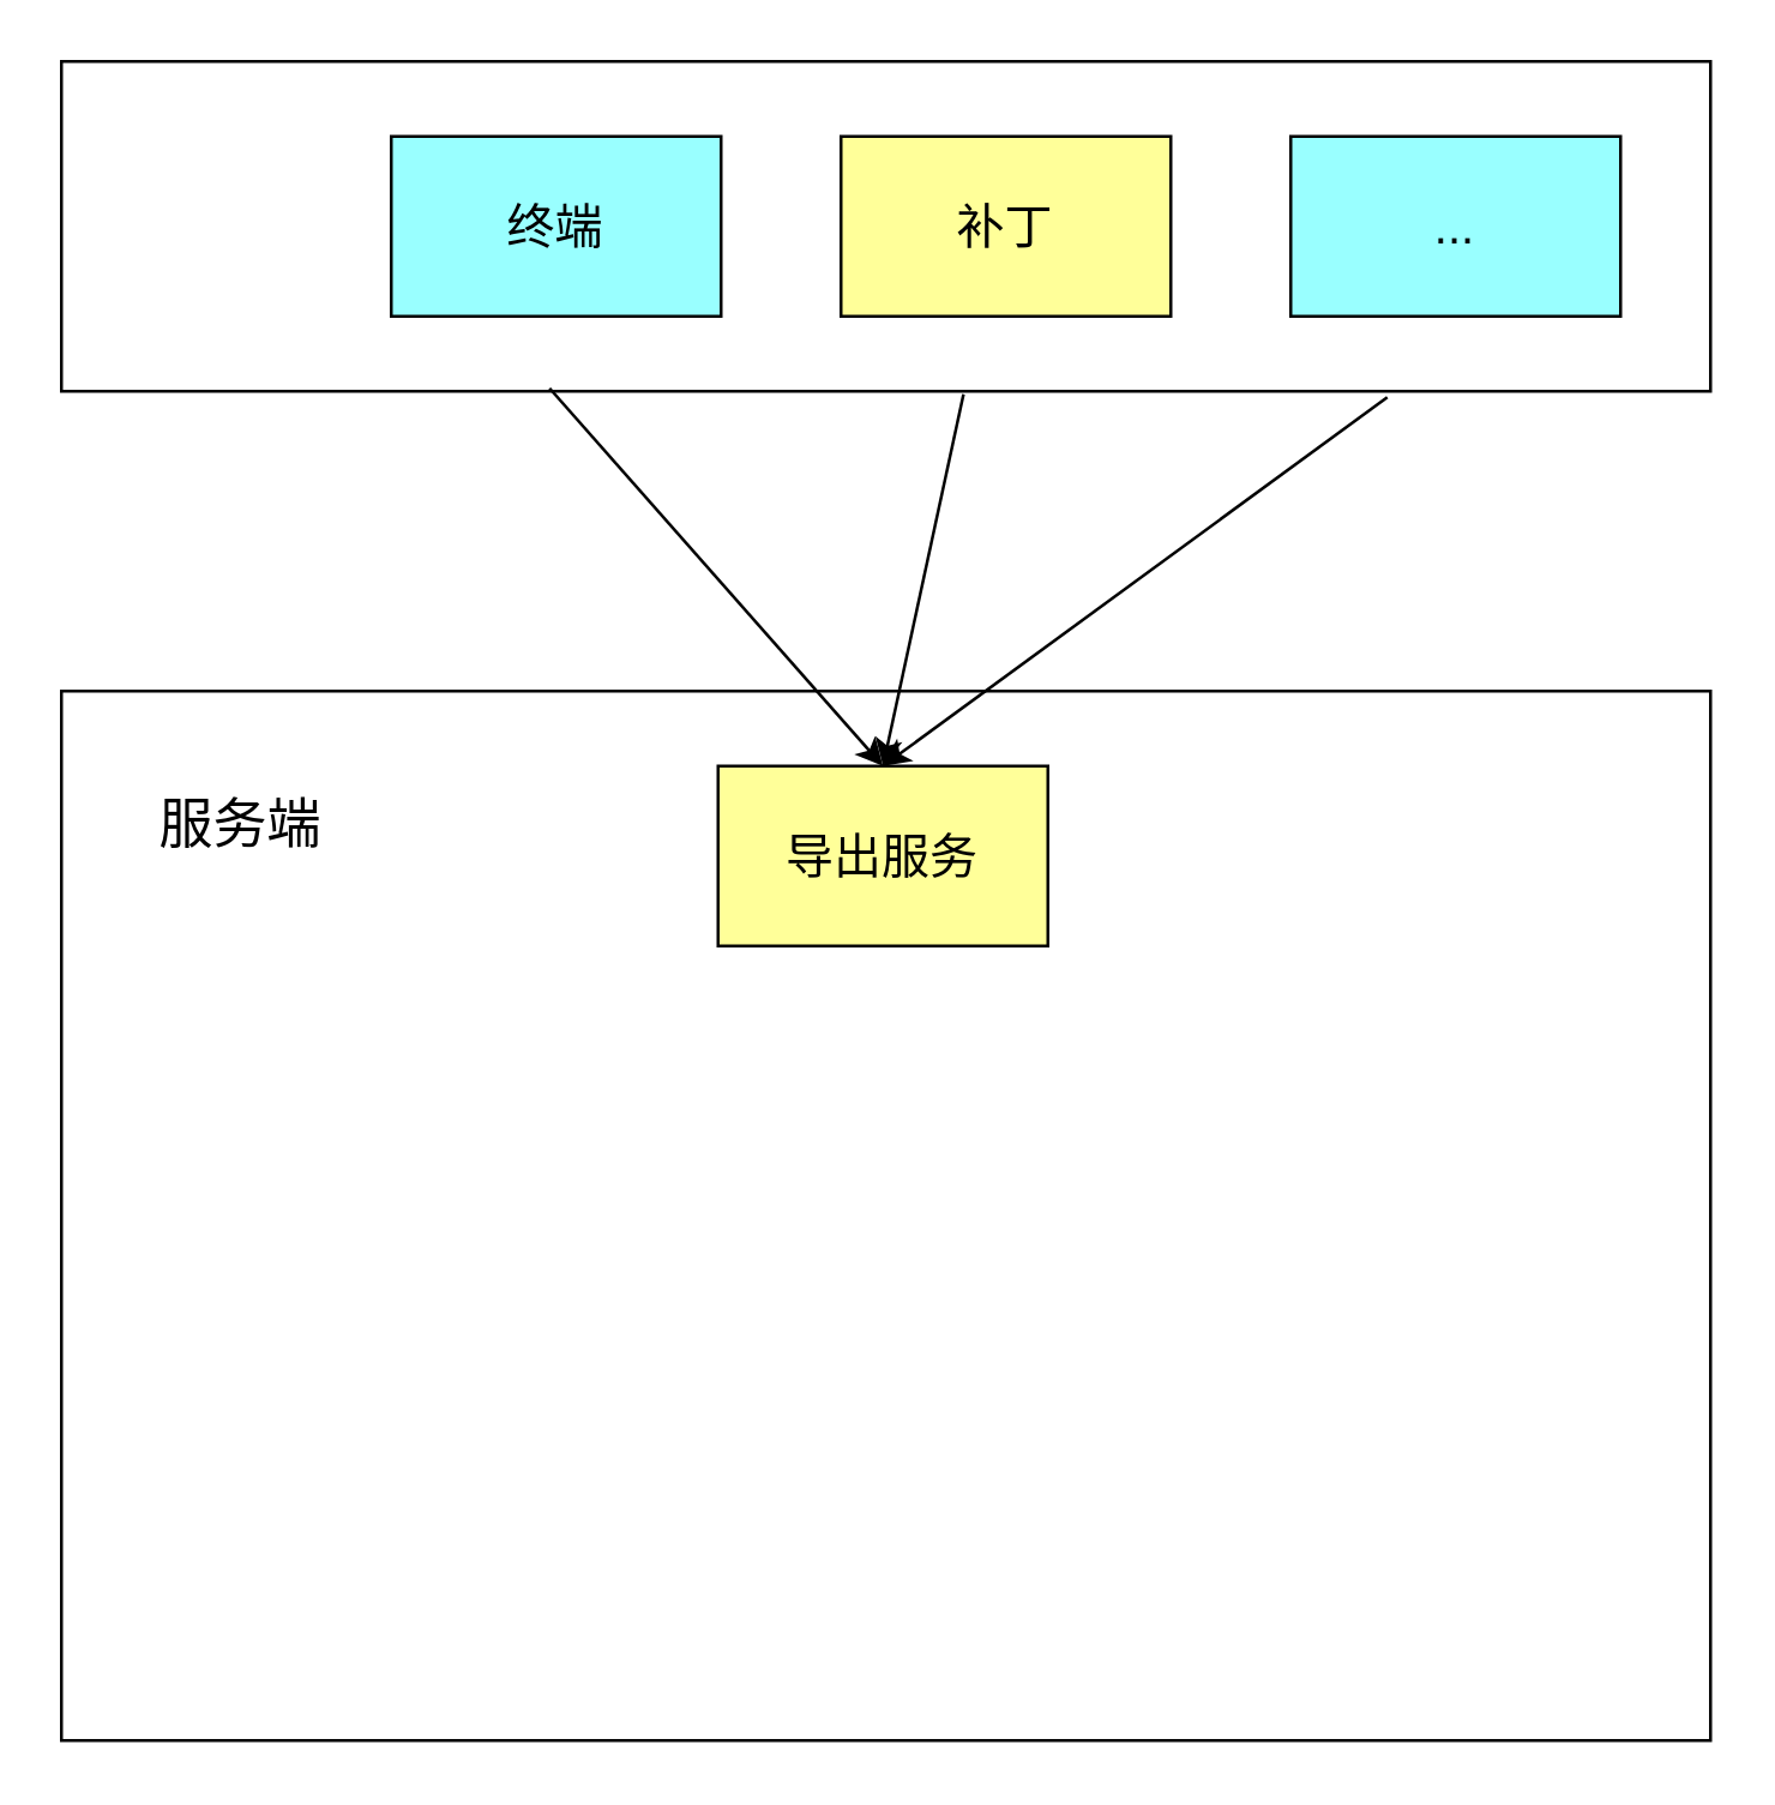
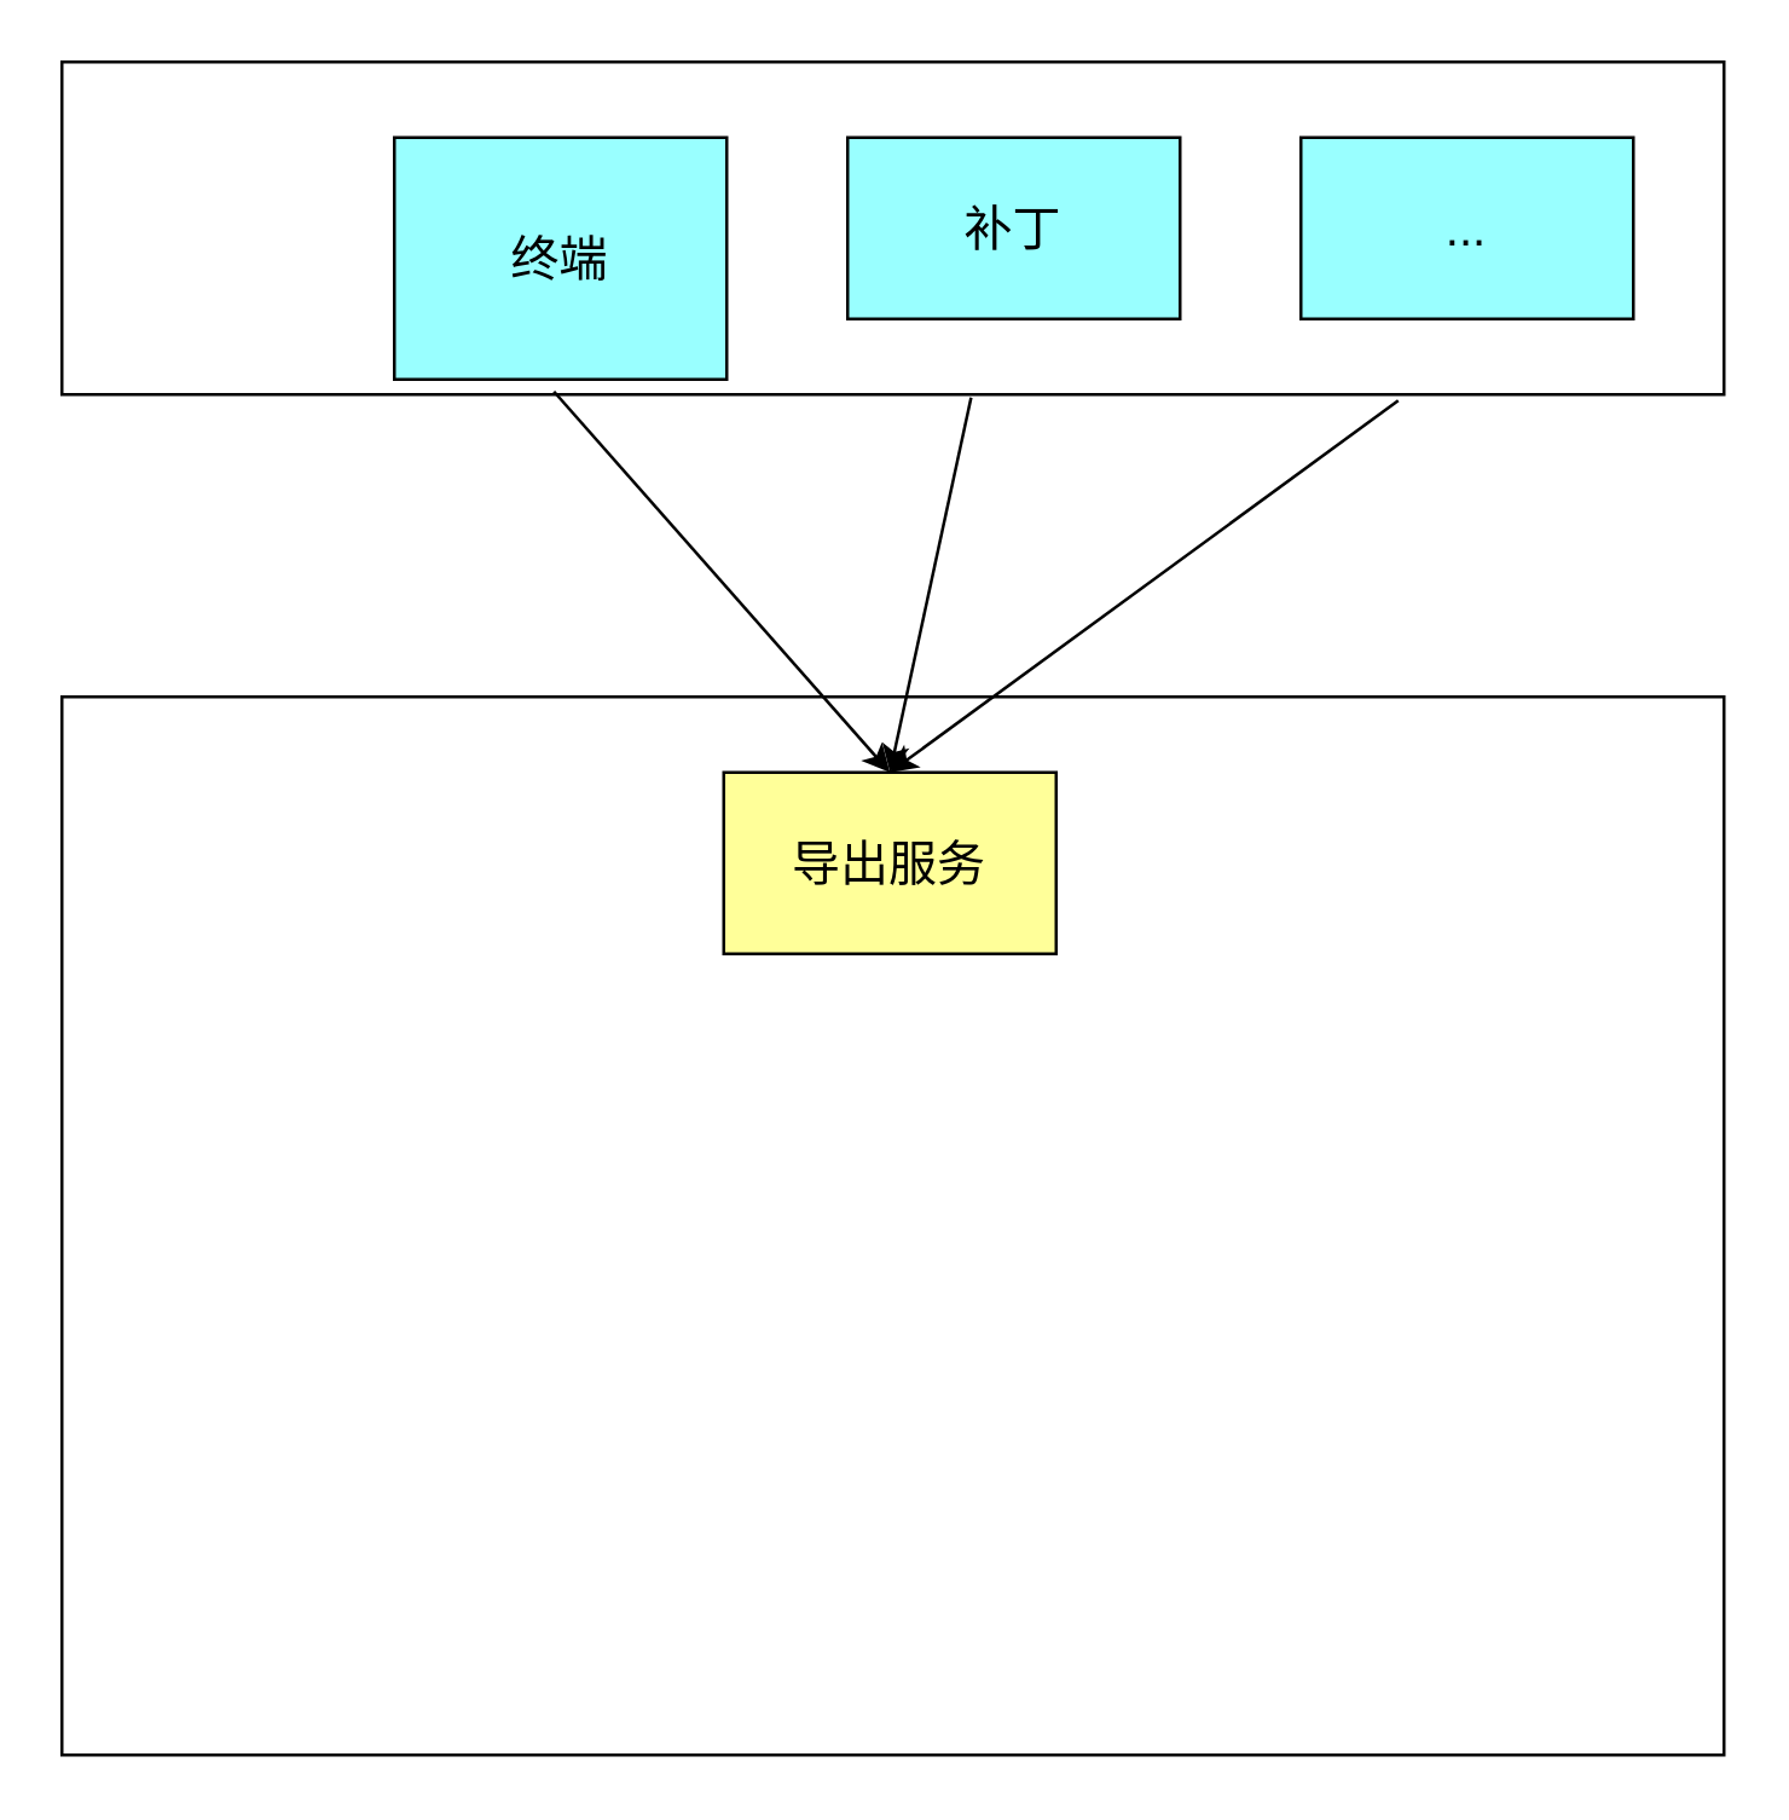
- <mxCell id="3" value="&lt;font size=&quot;3&quot;&gt;终端&lt;/font&gt;" style="rounded=0;whiteSpace=wrap;html=1;fillColor=#99FFFF;" vertex="1" parent="1"><mxGeometry x="130" y="45" width="110" height="60" as="geometry" /></mxCell>
+ <mxCell id="3" value="&lt;font size=&quot;3&quot;&gt;终端&lt;/font&gt;" style="rounded=0;whiteSpace=wrap;html=1;fillColor=#99FFFF;" vertex="1" parent="1"><mxGeometry x="130" y="45" width="110" height="80" as="geometry" /></mxCell>
- <mxCell id="4" value="&lt;font size=&quot;3&quot;&gt;补丁&lt;/font&gt;" style="rounded=0;whiteSpace=wrap;html=1;fillColor=#ffff99;" vertex="1" parent="1"><mxGeometry x="280" y="45" width="110" height="60" as="geometry" /></mxCell>
+ <mxCell id="4" value="&lt;font size=&quot;3&quot;&gt;补丁&lt;/font&gt;" style="rounded=0;whiteSpace=wrap;html=1;fillColor=#99FFFF;" vertex="1" parent="1"><mxGeometry x="280" y="45" width="110" height="60" as="geometry" /></mxCell>
- <mxCell id="11" value="&lt;font style=&quot;font-size: 18px;&quot;&gt;服务端&lt;/font&gt;" style="text;html=1;strokeColor=none;fillColor=none;align=center;verticalAlign=middle;whiteSpace=wrap;rounded=0;" vertex="1" parent="1"><mxGeometry x="50" y="260" width="60" height="30" as="geometry" /></mxCell>
